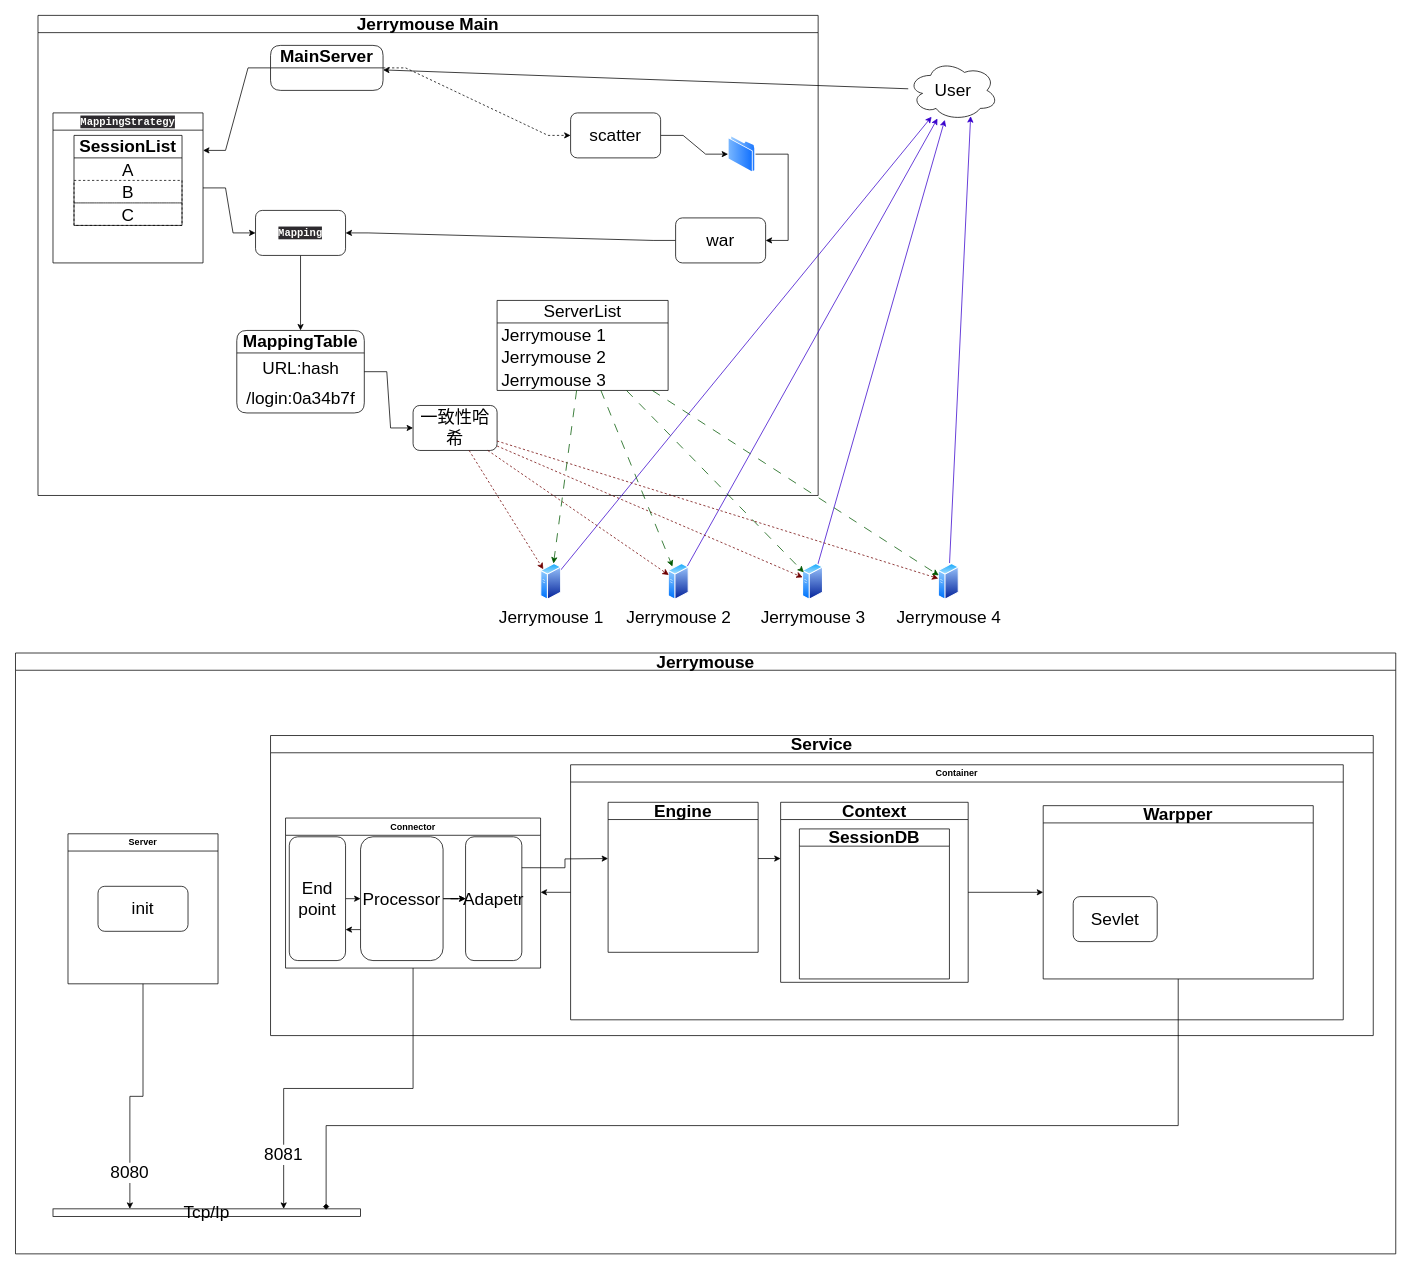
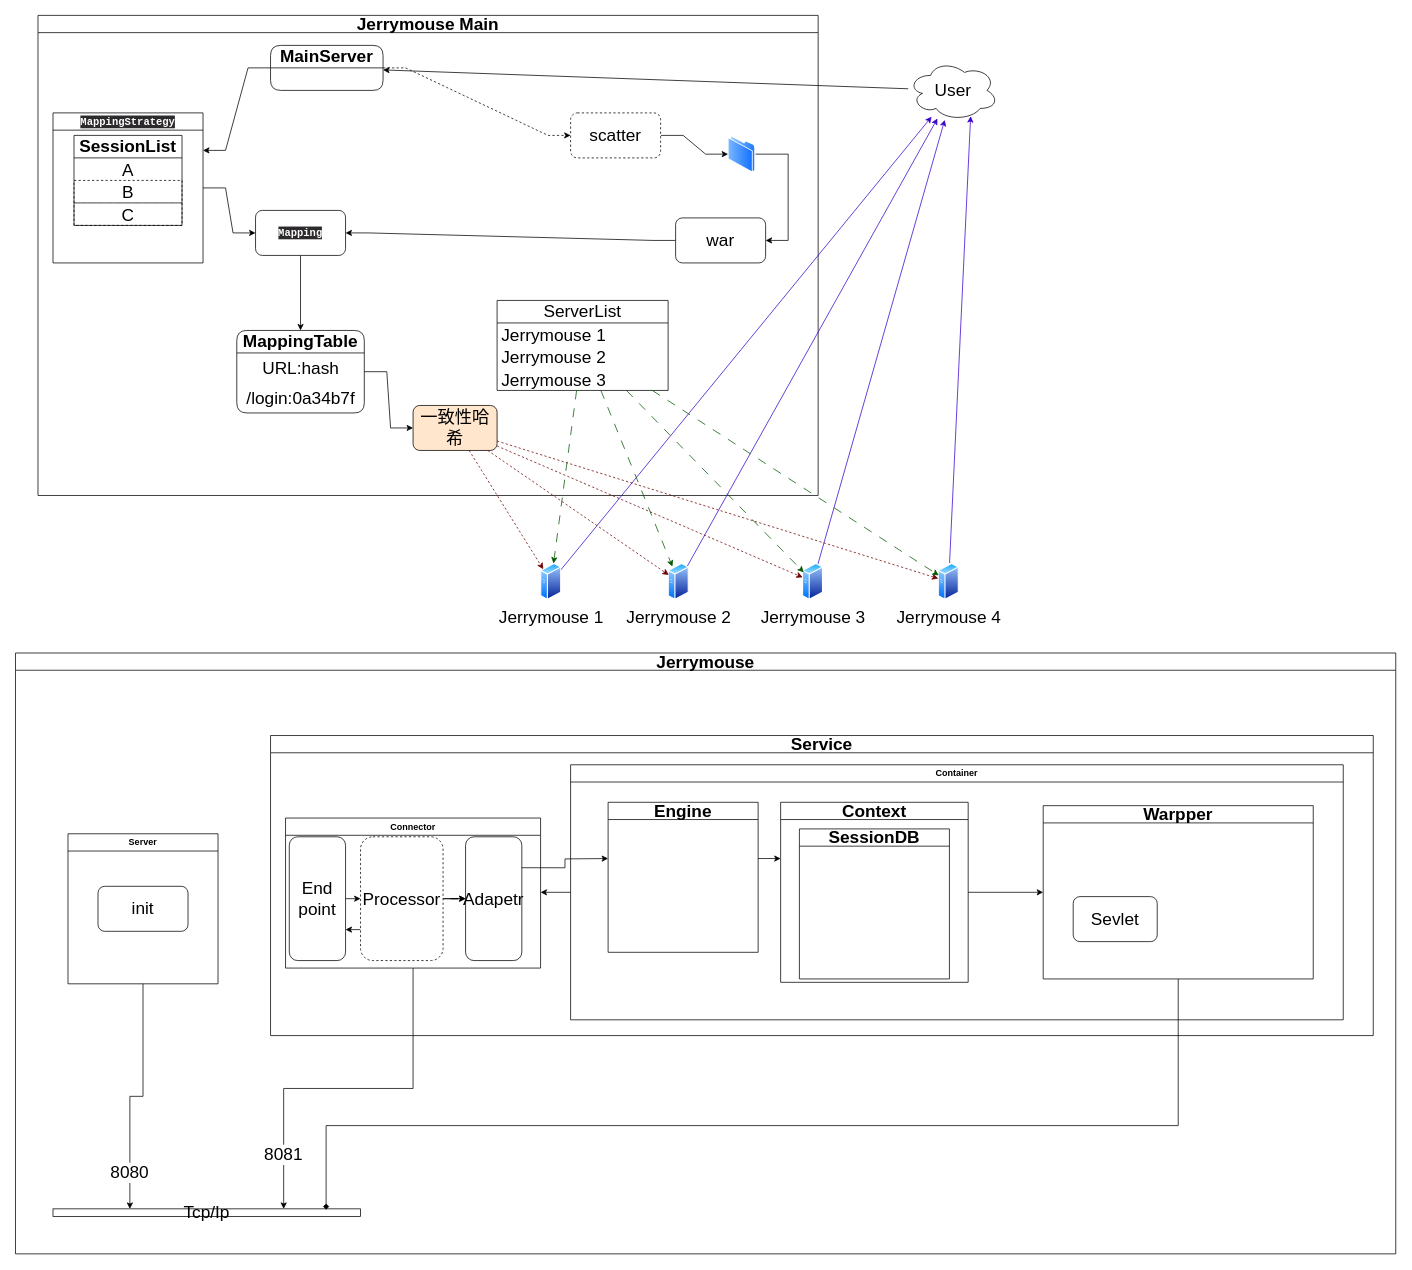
- <mxCell id="20" value="scatter" style="rounded=1;whiteSpace=wrap;html=1;fontFamily=Helvetica;fontSize=23;fontColor=rgb(0, 0, 0);align=center;strokeColor=rgb(0, 0, 0);fillColor=rgb(255, 255, 255);" parent="2" vertex="1"><mxGeometry x="710" y="130" width="120" height="60" as="geometry" /></mxCell>
+ <mxCell id="20" value="scatter" style="rounded=1;whiteSpace=wrap;html=1;fontFamily=Helvetica;fontSize=23;fontColor=rgb(0, 0, 0);align=center;strokeColor=rgb(0, 0, 0);fillColor=rgb(255, 255, 255);dashed=1;" parent="2" vertex="1"><mxGeometry x="710" y="130" width="120" height="60" as="geometry" /></mxCell>
- <mxCell id="18" value="一致性哈希" style="rounded=1;whiteSpace=wrap;html=1;fontSize=23;" parent="2" vertex="1"><mxGeometry x="500" y="520" width="112" height="60" as="geometry" /></mxCell>
+ <mxCell id="18" value="一致性哈希" style="rounded=1;whiteSpace=wrap;html=1;fontSize=23;fillColor=#ffe6cc;" parent="2" vertex="1"><mxGeometry x="500" y="520" width="112" height="60" as="geometry" /></mxCell>
- <mxCell id="53" value="Processor" style="rounded=1;html=1;fontSize=23;whiteSpace=wrap;" parent="47" vertex="1"><mxGeometry x="100" y="25" width="110" height="165" as="geometry" /></mxCell>
+ <mxCell id="53" value="Processor" style="rounded=1;html=1;fontSize=23;whiteSpace=wrap;dashed=1;" parent="47" vertex="1"><mxGeometry x="100" y="25" width="110" height="165" as="geometry" /></mxCell>
